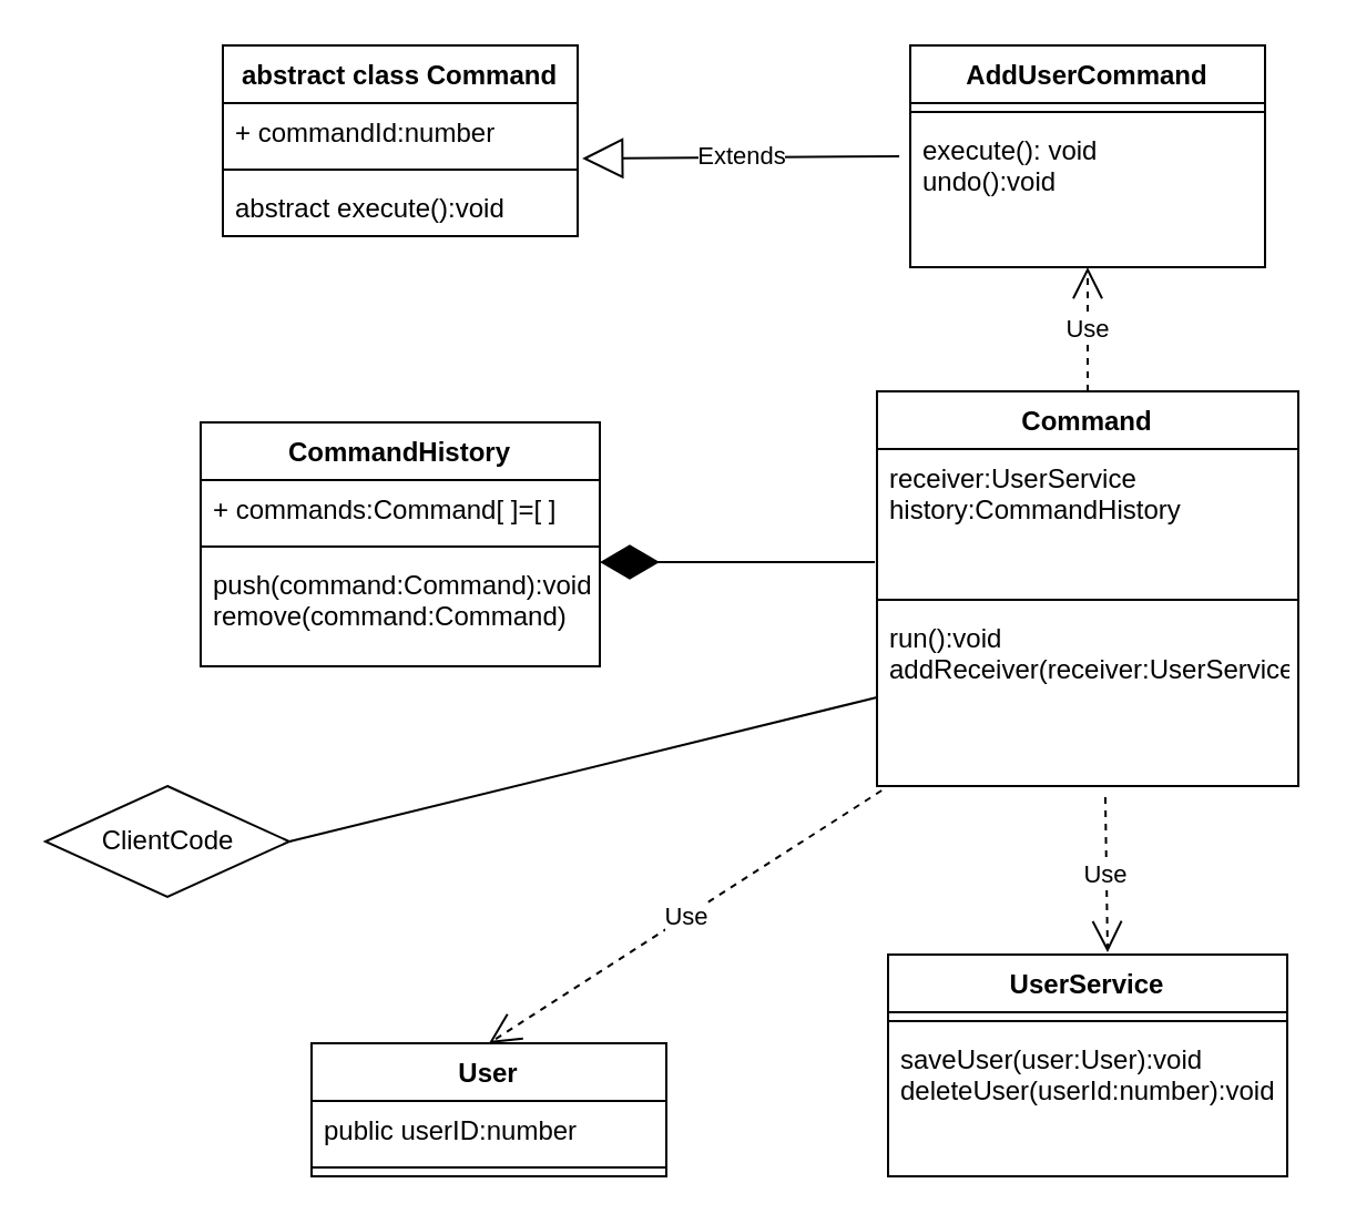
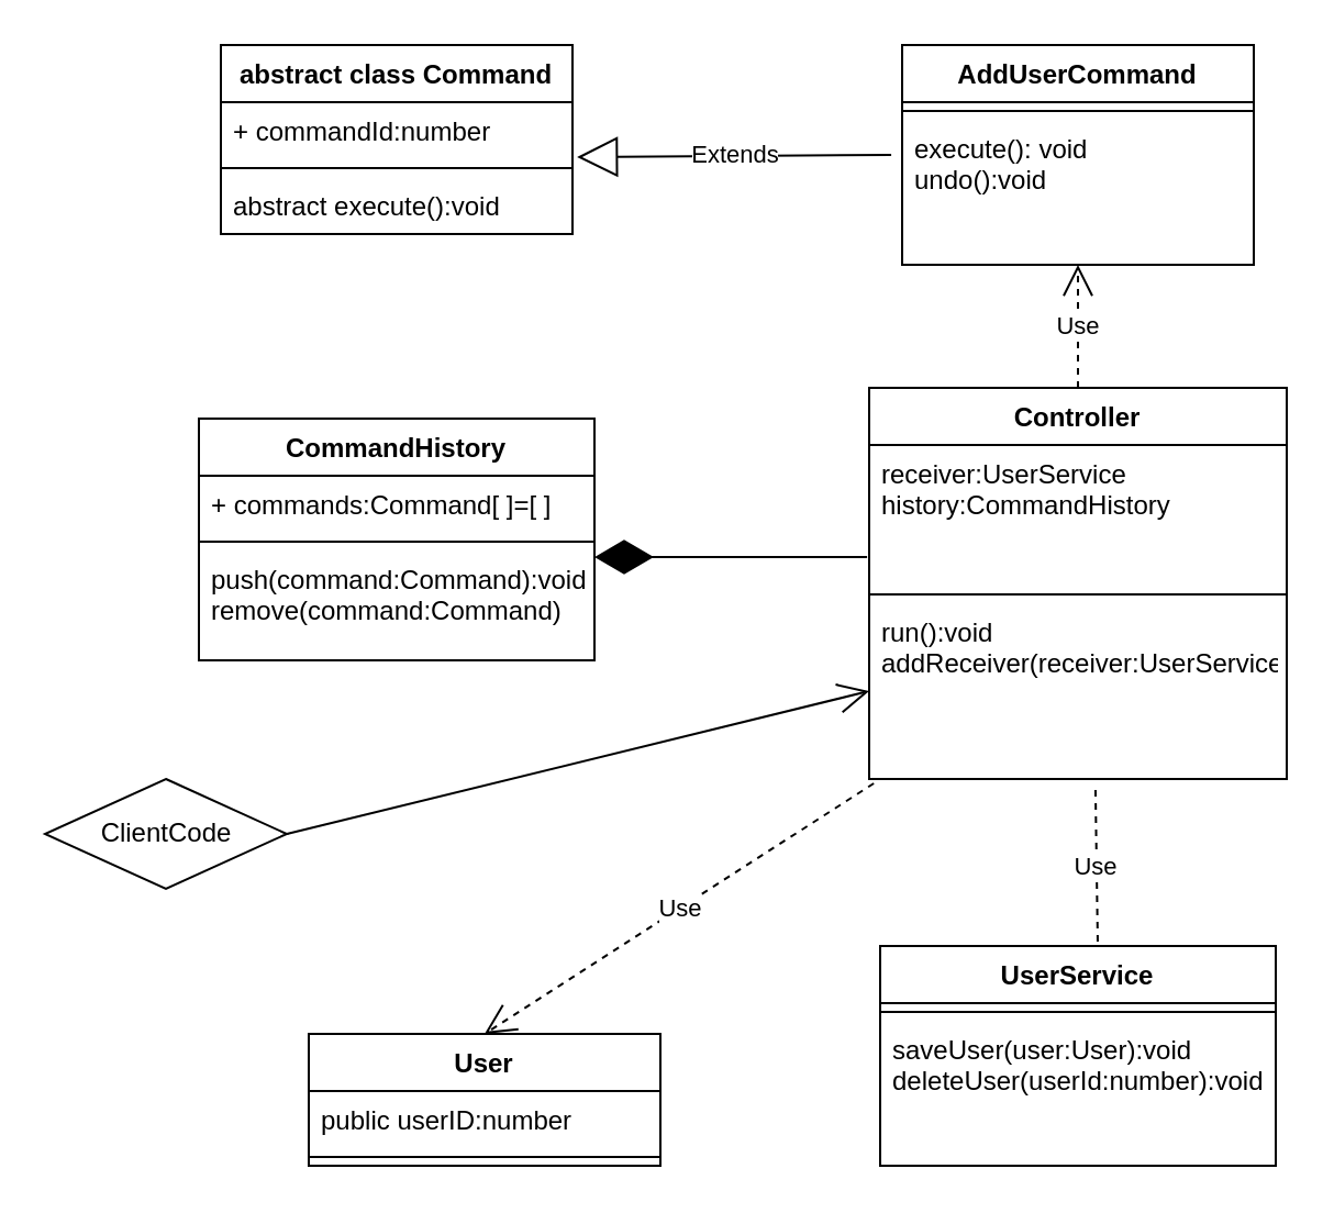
- <mxCell id="20" value="Command" style="swimlane;fontStyle=1;align=center;verticalAlign=top;childLayout=stackLayout;horizontal=1;startSize=26;horizontalStack=0;resizeParent=1;resizeParentMax=0;resizeLast=0;collapsible=1;marginBottom=0;" vertex="1" parent="1"><mxGeometry x="395" y="176" width="190" height="178" as="geometry" /></mxCell>
+ <mxCell id="20" value="Controller" style="swimlane;fontStyle=1;align=center;verticalAlign=top;childLayout=stackLayout;horizontal=1;startSize=26;horizontalStack=0;resizeParent=1;resizeParentMax=0;resizeLast=0;collapsible=1;marginBottom=0;" vertex="1" parent="1"><mxGeometry x="395" y="176" width="190" height="178" as="geometry" /></mxCell>
- <mxCell id="29" value="" style="endArrow=none;endFill=1;endSize=12;html=1;rounded=0;exitX=1;exitY=0.5;exitDx=0;exitDy=0;entryX=0;entryY=0.5;entryDx=0;entryDy=0;" edge="1" parent="1" source="28" target="23"><mxGeometry width="160" relative="1" as="geometry"><mxPoint x="160" y="260" as="sourcePoint" /><mxPoint x="320" y="260" as="targetPoint" /></mxGeometry></mxCell>
+ <mxCell id="29" value="" style="endArrow=open;endFill=1;endSize=12;html=1;rounded=0;exitX=1;exitY=0.5;exitDx=0;exitDy=0;entryX=0;entryY=0.5;entryDx=0;entryDy=0;" edge="1" parent="1" source="28" target="23"><mxGeometry width="160" relative="1" as="geometry"><mxPoint x="160" y="260" as="sourcePoint" /><mxPoint x="320" y="260" as="targetPoint" /></mxGeometry></mxCell>
- <mxCell id="25" value="Use" style="endArrow=open;endSize=12;dashed=1;html=1;rounded=0;exitX=0.542;exitY=1.063;exitDx=0;exitDy=0;exitPerimeter=0;entryX=0.55;entryY=-0.01;entryDx=0;entryDy=0;entryPerimeter=0;" edge="1" parent="1" source="23" target="13"><mxGeometry width="160" relative="1" as="geometry"><mxPoint x="160" y="260" as="sourcePoint" /><mxPoint x="360" y="360" as="targetPoint" /></mxGeometry></mxCell>
+ <mxCell id="25" value="Use" style="endArrow=none;endSize=12;dashed=1;html=1;rounded=0;exitX=0.542;exitY=1.063;exitDx=0;exitDy=0;exitPerimeter=0;entryX=0.55;entryY=-0.01;entryDx=0;entryDy=0;entryPerimeter=0;" edge="1" parent="1" source="23" target="13"><mxGeometry width="160" relative="1" as="geometry"><mxPoint x="160" y="260" as="sourcePoint" /><mxPoint x="360" y="360" as="targetPoint" /></mxGeometry></mxCell>
